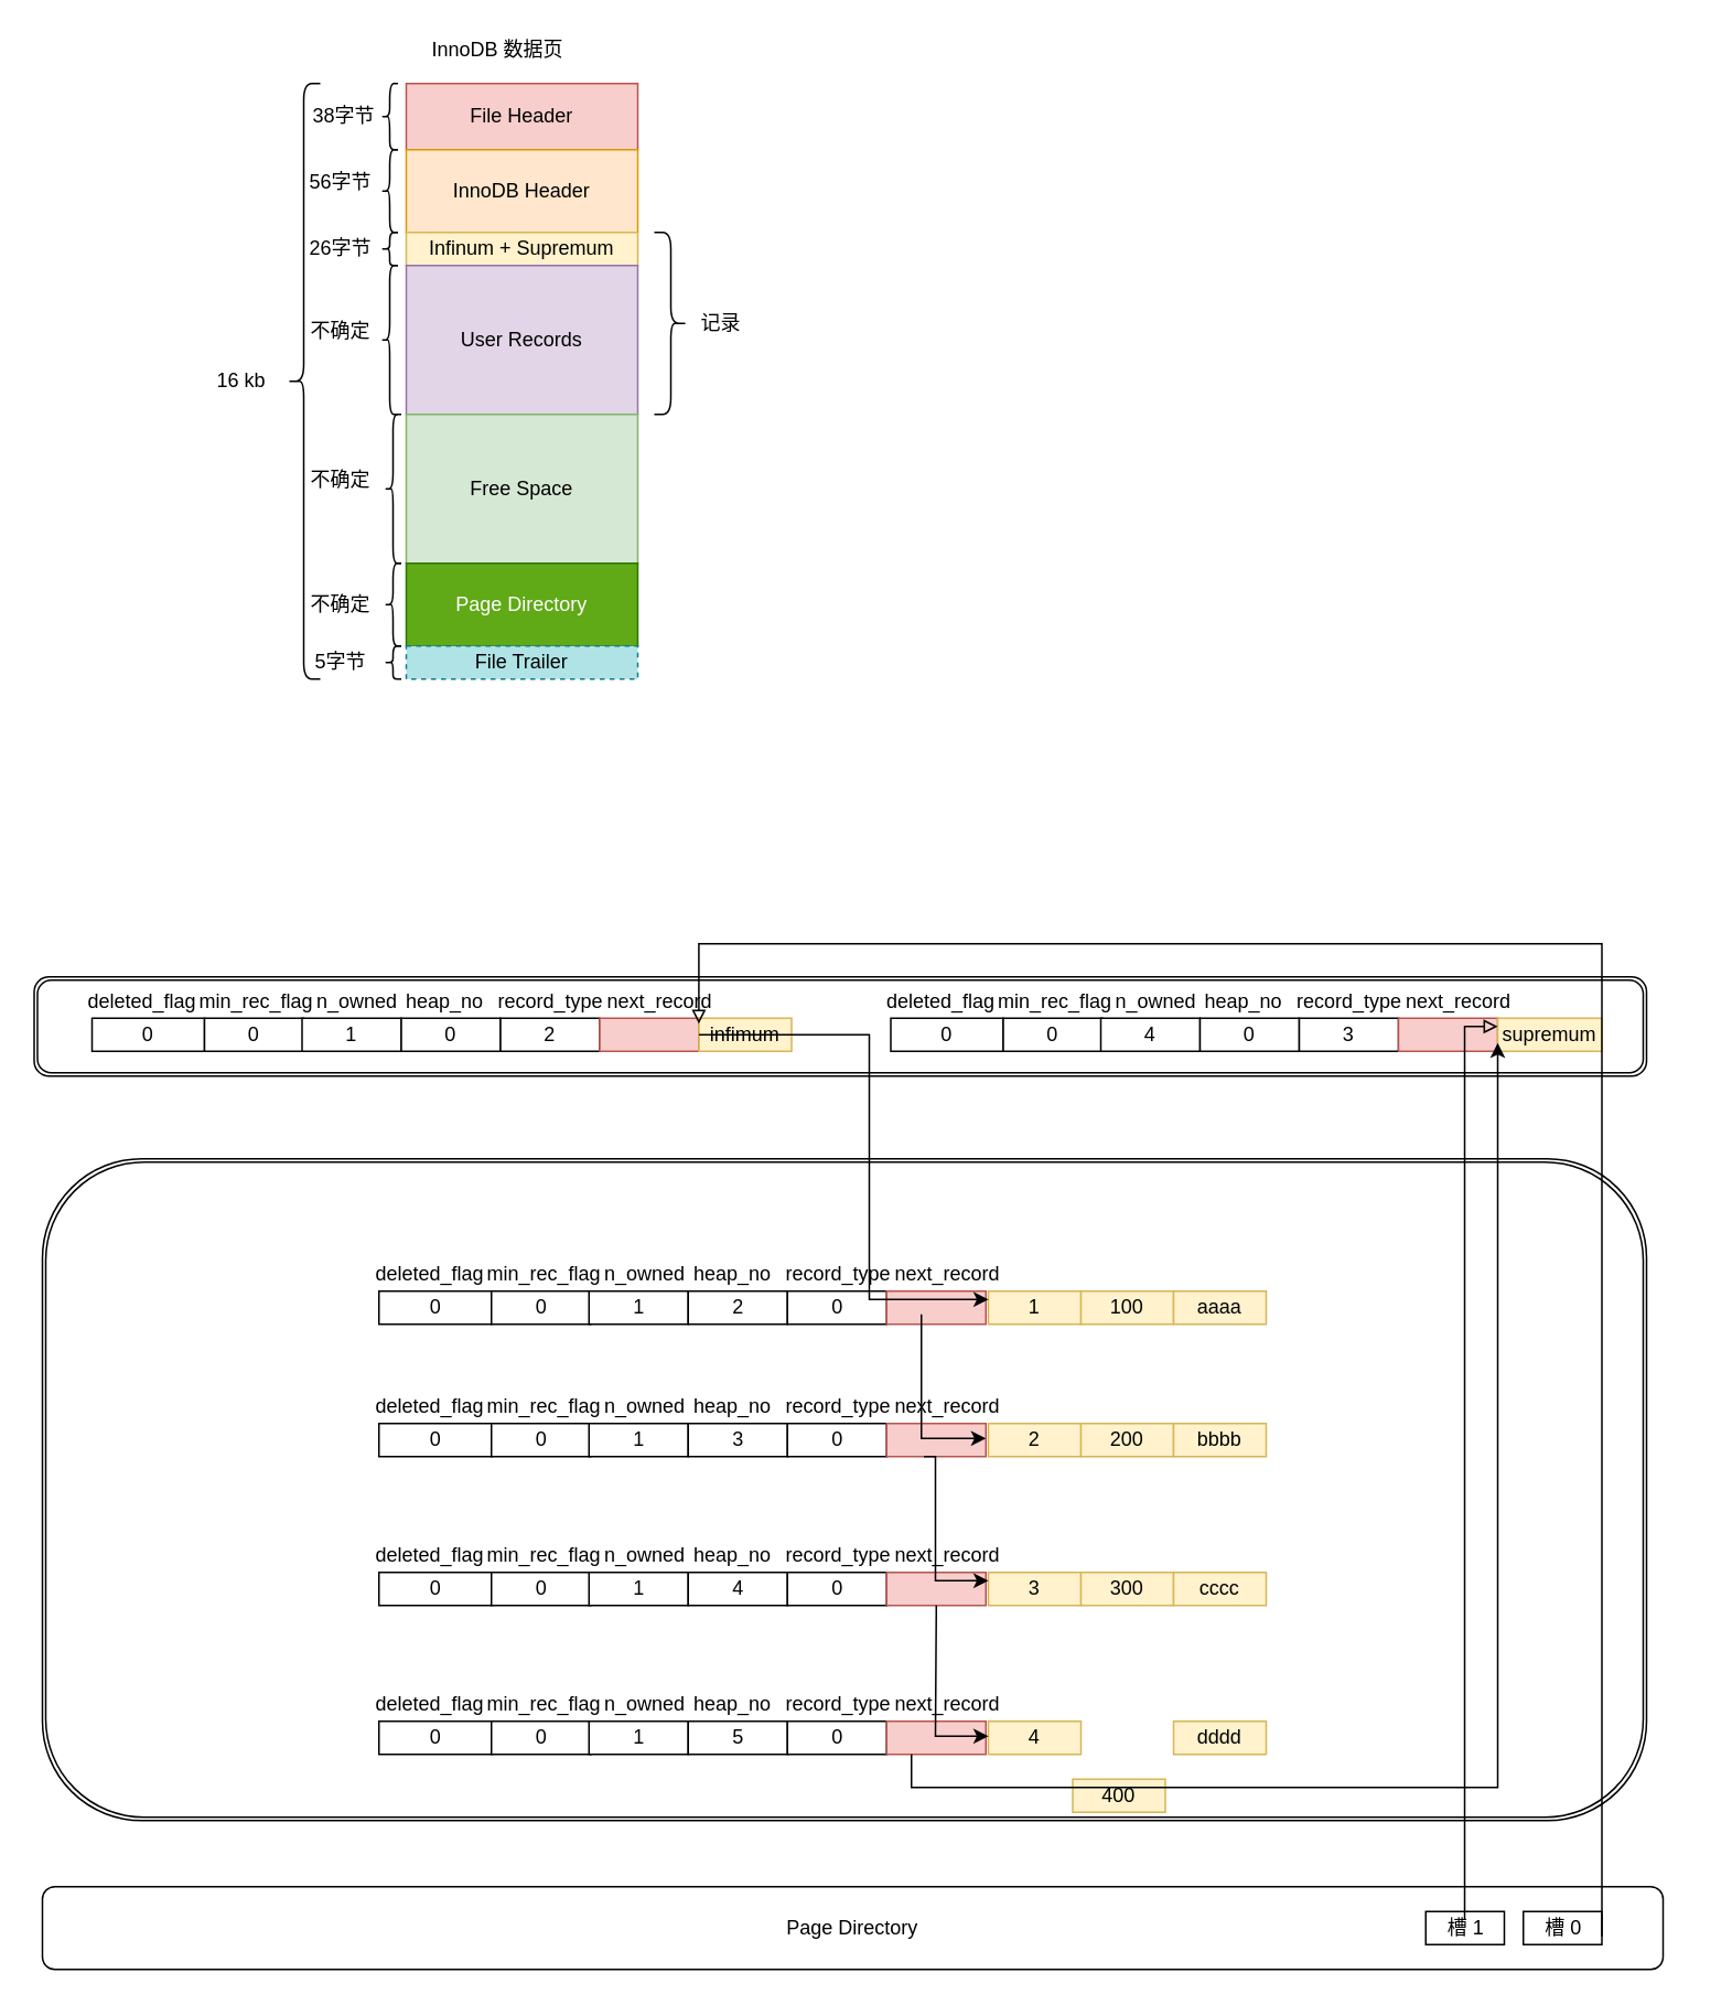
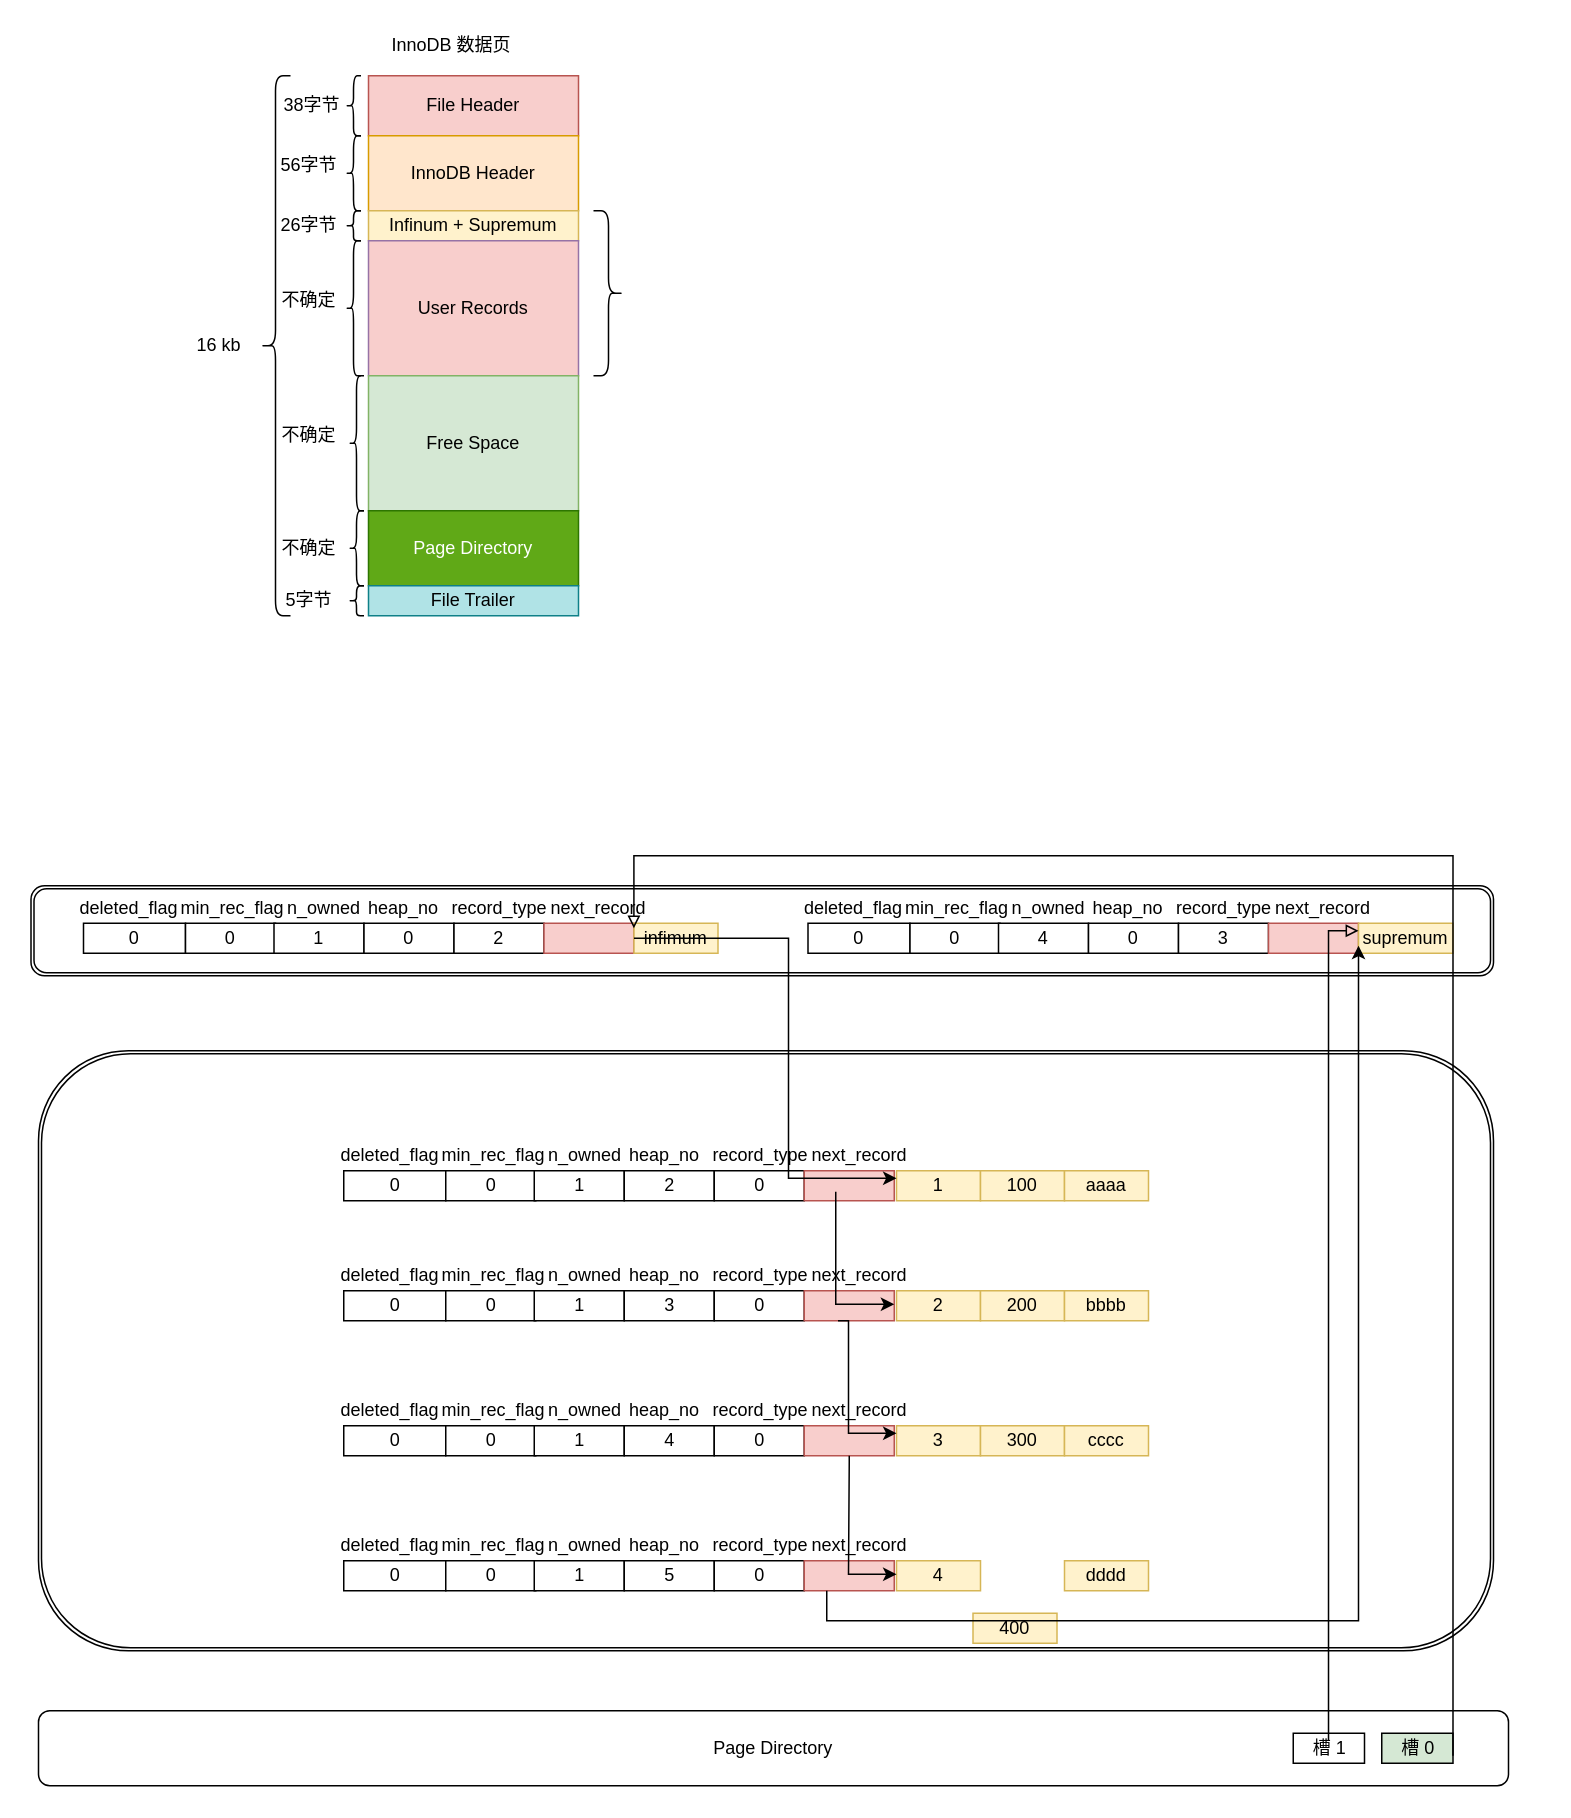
- <mxCell id="26" value="记录" style="text;html=1;align=center;verticalAlign=middle;resizable=0;points=[];autosize=1;strokeColor=none;fillColor=none;" parent="1" vertex="1"><mxGeometry x="415" y="185" width="40" height="20" as="geometry" /></mxCell>
- <mxCell id="5" value="User Records" style="rounded=0;whiteSpace=wrap;html=1;fillColor=#e1d5e7;strokeColor=#9673a6;" parent="1" vertex="1"><mxGeometry x="245" y="160" width="140" height="90" as="geometry" /></mxCell>
+ <mxCell id="5" value="User Records" style="rounded=0;whiteSpace=wrap;html=1;fillColor=#f8cecc;strokeColor=#9673a6;" parent="1" vertex="1"><mxGeometry x="245" y="160" width="140" height="90" as="geometry" /></mxCell>
- <mxCell id="8" value="File Trailer" style="rounded=0;whiteSpace=wrap;html=1;fillColor=#b0e3e6;strokeColor=#0e8088;dashed=1;" parent="1" vertex="1"><mxGeometry x="245" y="390" width="140" height="20" as="geometry" /></mxCell>
+ <mxCell id="8" value="File Trailer" style="rounded=0;whiteSpace=wrap;html=1;fillColor=#b0e3e6;strokeColor=#0e8088;" parent="1" vertex="1"><mxGeometry x="245" y="390" width="140" height="20" as="geometry" /></mxCell>
- <mxCell id="122" value="槽 0" style="rounded=0;whiteSpace=wrap;html=1;" vertex="1" parent="1"><mxGeometry x="920.5" y="1155" width="47.5" height="20" as="geometry" /></mxCell>
+ <mxCell id="122" value="槽 0" style="rounded=0;whiteSpace=wrap;html=1;fillColor=#d5e8d4;" vertex="1" parent="1"><mxGeometry x="920.5" y="1155" width="47.5" height="20" as="geometry" /></mxCell>
